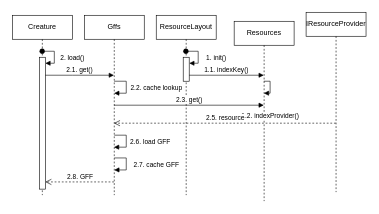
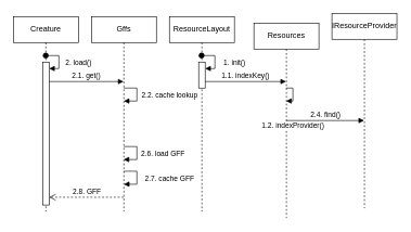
- <mxCell id="16" value="2.3. get()" style="html=1;verticalAlign=bottom;endArrow=block;rounded=0;" edge="1" parent="1" source="6" target="2"><mxGeometry width="80" relative="1" as="geometry"><mxPoint x="190" y="175" as="sourcePoint" /><mxPoint x="429.5" y="175" as="targetPoint" /><Array as="points" /></mxGeometry></mxCell>
+ <mxCell id="17" value="2.4. find()" style="html=1;verticalAlign=bottom;endArrow=block;rounded=0;" edge="1" parent="1" source="2" target="13"><mxGeometry width="80" relative="1" as="geometry"><mxPoint x="430" y="185" as="sourcePoint" /><mxPoint x="510" y="185" as="targetPoint" /><Array as="points"><mxPoint x="490" y="185" /></Array></mxGeometry></mxCell>
- <mxCell id="18" value="2.5. resource" style="html=1;verticalAlign=bottom;endArrow=open;dashed=1;endSize=8;rounded=0;" edge="1" parent="1" source="13" target="6"><mxGeometry relative="1" as="geometry"><mxPoint x="430" y="205" as="sourcePoint" /><mxPoint x="350" y="205" as="targetPoint" /><Array as="points"><mxPoint x="360" y="205" /></Array></mxGeometry></mxCell>
